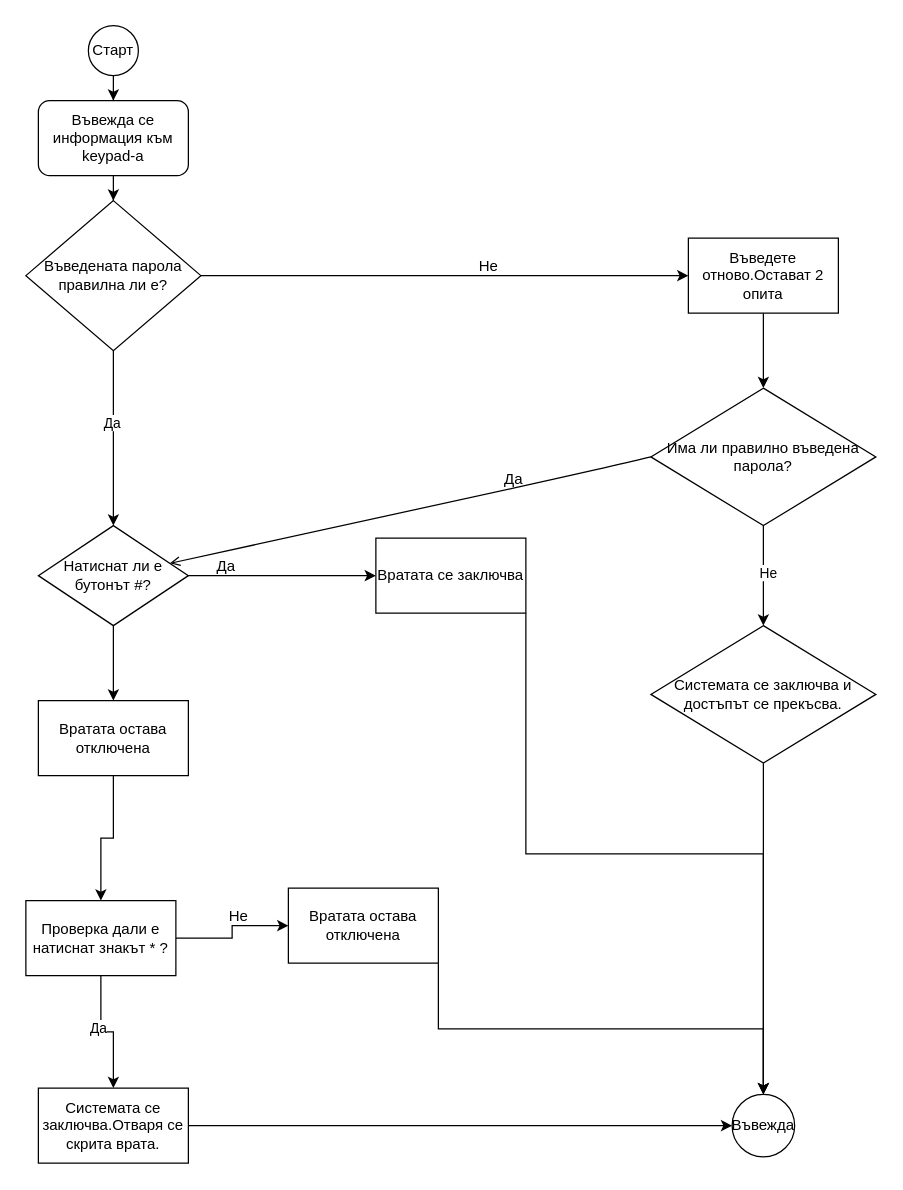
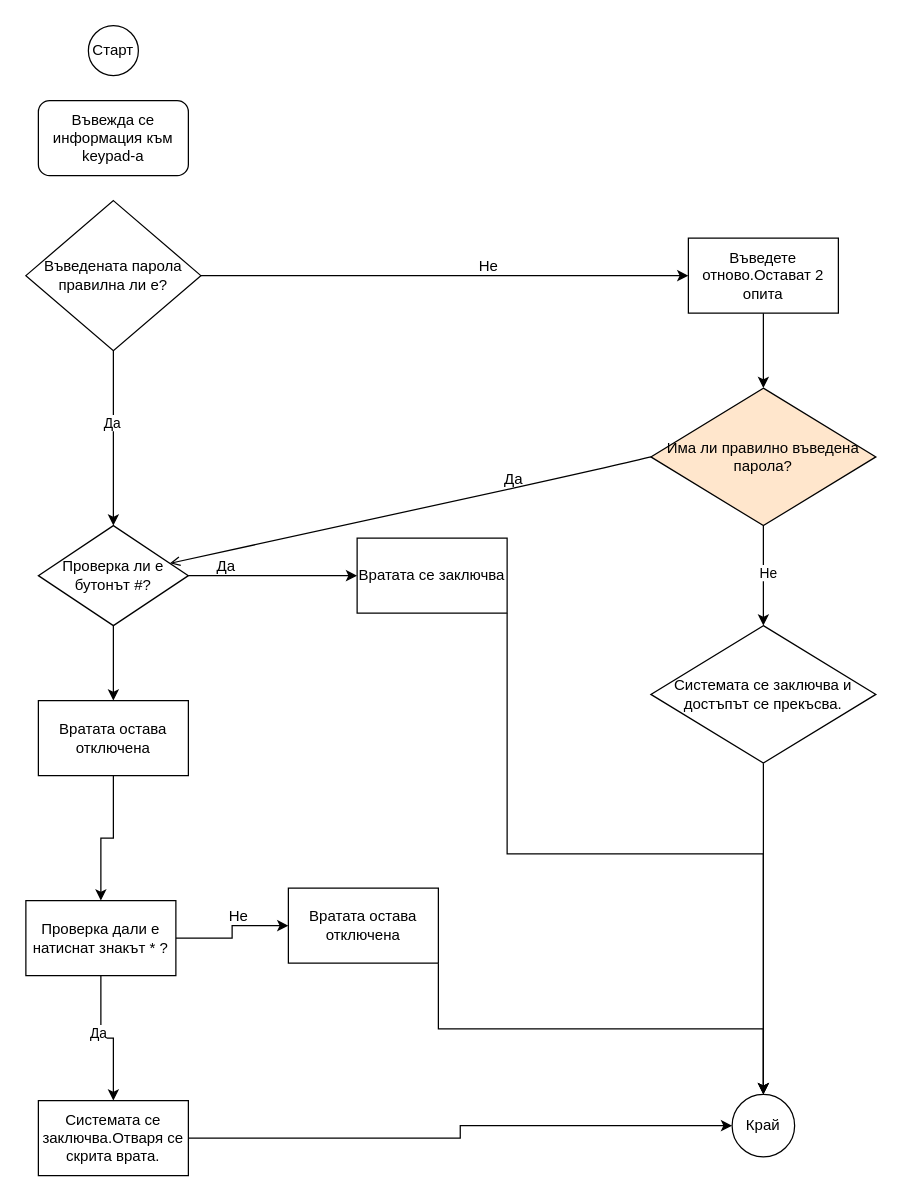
- <mxCell id="2" value="" style="edgeStyle=orthogonalEdgeStyle;rounded=0;orthogonalLoop=1;jettySize=auto;html=1;" edge="1" parent="1" source="3" target="5"><mxGeometry relative="1" as="geometry" /></mxCell>
- <mxCell id="4" value="" style="edgeStyle=orthogonalEdgeStyle;rounded=0;orthogonalLoop=1;jettySize=auto;html=1;" edge="1" parent="1" source="5" target="9"><mxGeometry relative="1" as="geometry" /></mxCell>
- <mxCell id="32" value="Има ли правилно въведена парола?" style="rhombus;whiteSpace=wrap;html=1;" vertex="1" parent="1"><mxGeometry x="520" y="310" width="180" height="110" as="geometry" /></mxCell>
+ <mxCell id="32" value="Има ли правилно въведена парола?" style="rhombus;whiteSpace=wrap;html=1;fillColor=#ffe6cc;" vertex="1" parent="1"><mxGeometry x="520" y="310" width="180" height="110" as="geometry" /></mxCell>
- <mxCell id="14" value="Натиснат ли е бутонът #?" style="rhombus;whiteSpace=wrap;html=1;" vertex="1" parent="1"><mxGeometry x="30" y="420" width="120" height="80" as="geometry" /></mxCell>
+ <mxCell id="14" value="Проверка ли е бутонът #?" style="rhombus;whiteSpace=wrap;html=1;" vertex="1" parent="1"><mxGeometry x="30" y="420" width="120" height="80" as="geometry" /></mxCell>
- <mxCell id="20" value="Вратата се заключва" style="whiteSpace=wrap;html=1;" vertex="1" parent="1"><mxGeometry x="300" y="430" width="120" height="60" as="geometry" /></mxCell>
+ <mxCell id="20" value="Вратата се заключва" style="whiteSpace=wrap;html=1;" vertex="1" parent="1"><mxGeometry x="285" y="430" width="120" height="60" as="geometry" /></mxCell>
- <mxCell id="22" value="Системата се заключва.Отваря се скрита врата." style="whiteSpace=wrap;html=1;" vertex="1" parent="1"><mxGeometry x="30" y="870" width="120" height="60" as="geometry" /></mxCell>
+ <mxCell id="22" value="Системата се заключва.Отваря се скрита врата." style="whiteSpace=wrap;html=1;" vertex="1" parent="1"><mxGeometry x="30" y="880" width="120" height="60" as="geometry" /></mxCell>
- <mxCell id="37" value="Въвежда" style="ellipse;whiteSpace=wrap;html=1;aspect=fixed;" vertex="1" parent="1"><mxGeometry x="585" y="875" width="50" height="50" as="geometry" /></mxCell>
+ <mxCell id="37" value="Край" style="ellipse;whiteSpace=wrap;html=1;aspect=fixed;" vertex="1" parent="1"><mxGeometry x="585" y="875" width="50" height="50" as="geometry" /></mxCell>
